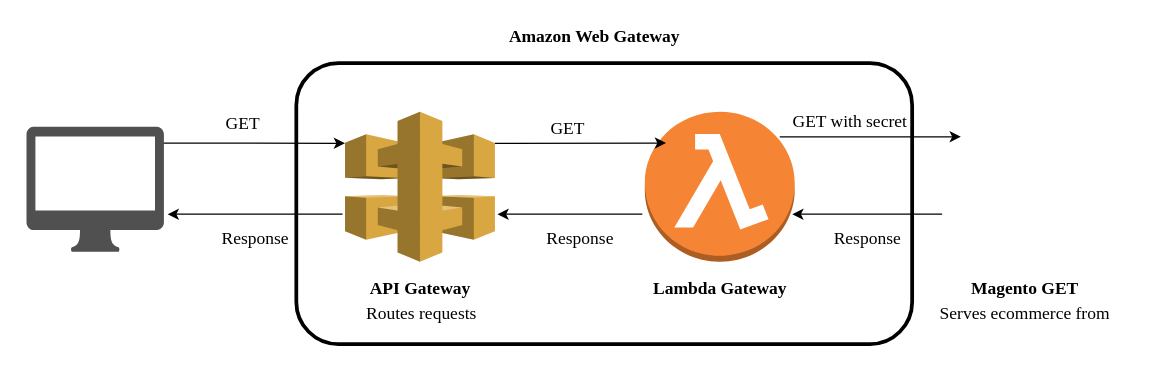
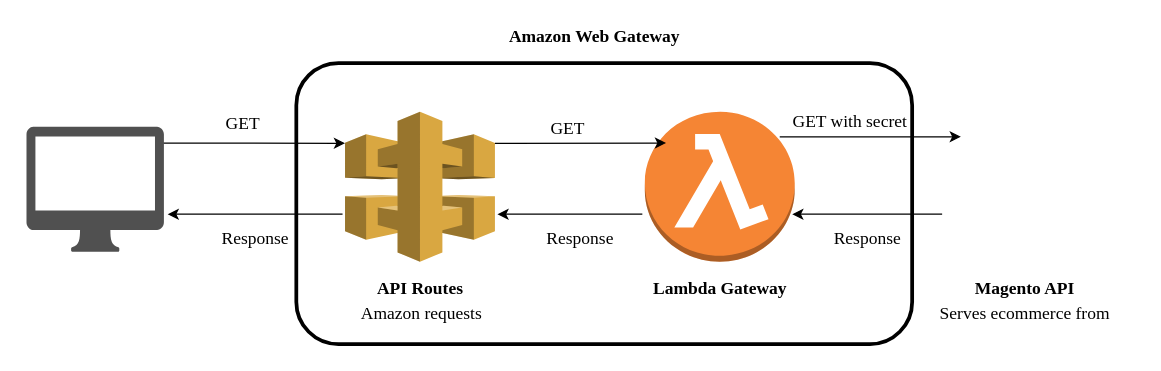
- <mxCell id="10" value="API Gateway" style="text;html=1;strokeColor=none;fillColor=none;align=center;verticalAlign=middle;whiteSpace=wrap;rounded=0;fontStyle=1;fontFamily=Work Sans;fontSize=14;" parent="1" vertex="1"><mxGeometry x="290.5" y="221" width="90" height="20" as="geometry" /></mxCell>
+ <mxCell id="10" value="API Routes" style="text;html=1;strokeColor=none;fillColor=none;align=center;verticalAlign=middle;whiteSpace=wrap;rounded=0;fontStyle=1;fontFamily=Work Sans;fontSize=14;" parent="1" vertex="1"><mxGeometry x="290.5" y="221" width="90" height="20" as="geometry" /></mxCell>
- <mxCell id="13" value="Magento GET" style="text;html=1;strokeColor=none;fillColor=none;align=center;verticalAlign=middle;whiteSpace=wrap;rounded=0;fontStyle=1;fontFamily=Work Sans;fontSize=14;" parent="1" vertex="1"><mxGeometry x="771.5" y="221" width="96" height="20" as="geometry" /></mxCell>
+ <mxCell id="13" value="Magento API" style="text;html=1;strokeColor=none;fillColor=none;align=center;verticalAlign=middle;whiteSpace=wrap;rounded=0;fontStyle=1;fontFamily=Work Sans;fontSize=14;" parent="1" vertex="1"><mxGeometry x="771.5" y="221" width="96" height="20" as="geometry" /></mxCell>
- <mxCell id="12" value="Routes requests" style="text;html=1;strokeColor=none;fillColor=none;align=center;verticalAlign=middle;whiteSpace=wrap;rounded=0;fontFamily=Work Sans;fontSize=14;" parent="1" vertex="1"><mxGeometry x="277.5" y="241" width="118" height="20" as="geometry" /></mxCell>
+ <mxCell id="12" value="Amazon requests" style="text;html=1;strokeColor=none;fillColor=none;align=center;verticalAlign=middle;whiteSpace=wrap;rounded=0;fontFamily=Work Sans;fontSize=14;" parent="1" vertex="1"><mxGeometry x="277.5" y="241" width="118" height="20" as="geometry" /></mxCell>
